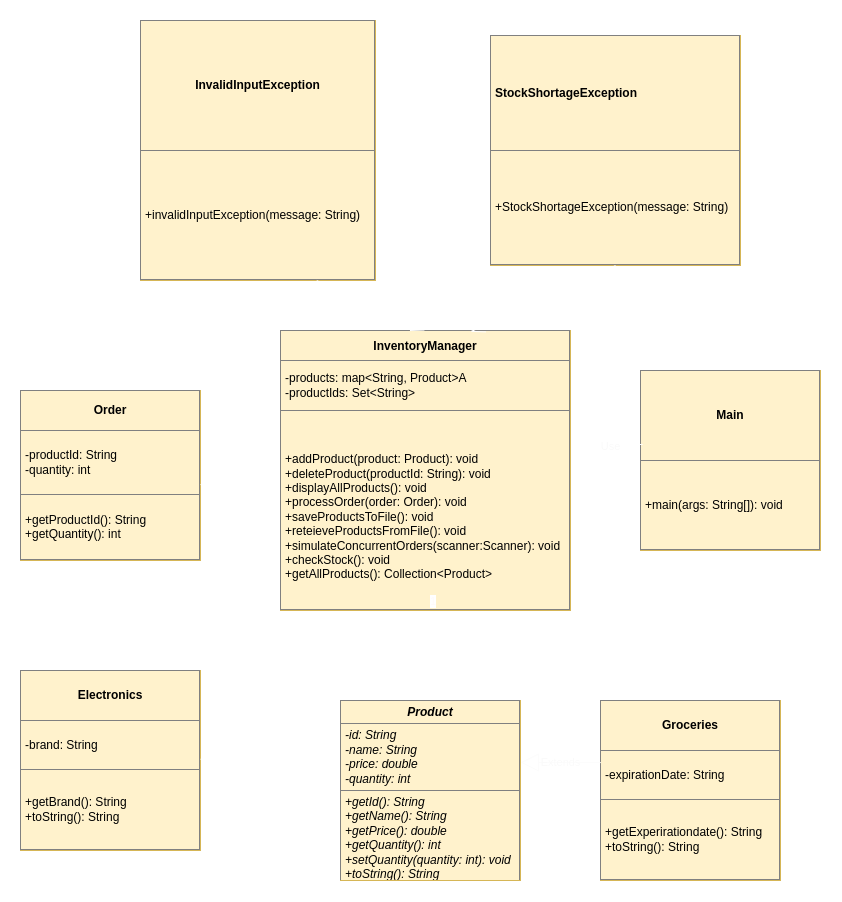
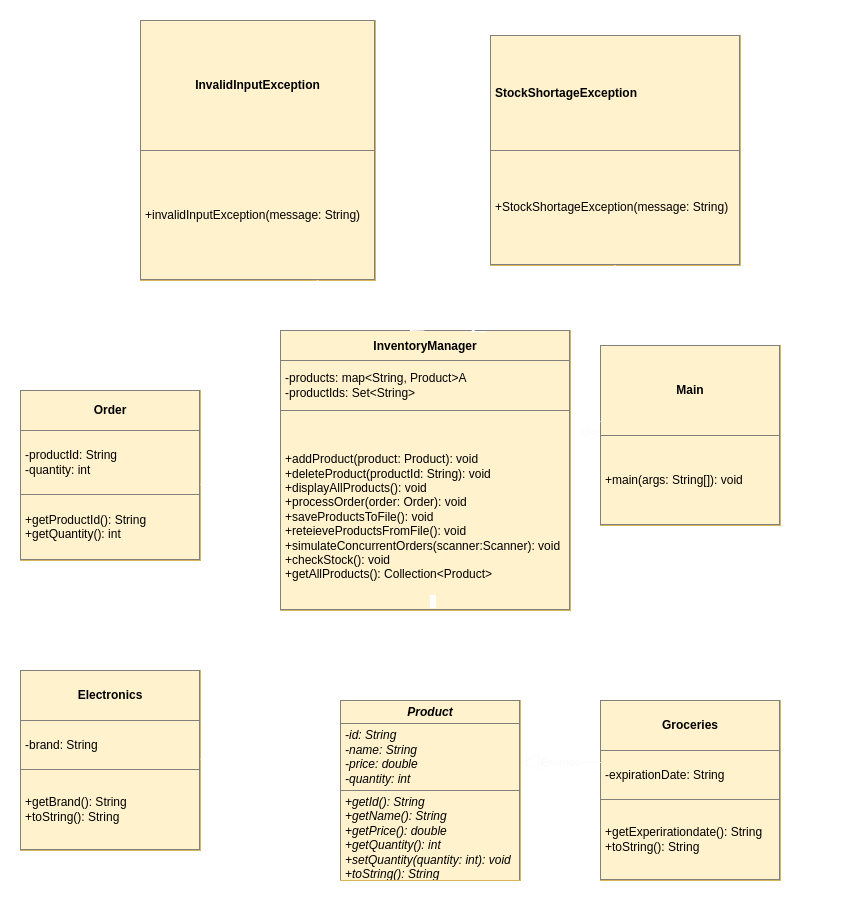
- <mxCell id="5" value="&lt;table border=&quot;1&quot; width=&quot;100%&quot; height=&quot;100%&quot; cellpadding=&quot;4&quot; style=&quot;width:100%;height:100%;border-collapse:collapse;&quot;&gt;&lt;tbody&gt;&lt;tr&gt;&lt;th align=&quot;center&quot;&gt;Main&lt;/th&gt;&lt;/tr&gt;&lt;tr&gt;&lt;td&gt;+main(args: String[]): void&lt;/td&gt;&lt;/tr&gt;&lt;/tbody&gt;&lt;/table&gt;" style="text;html=1;whiteSpace=wrap;strokeColor=#d6b656;fillColor=#fff2cc;overflow=fill;" vertex="1" parent="1"><mxGeometry x="640" y="370" width="180" height="180" as="geometry" /></mxCell>
+ <mxCell id="5" value="&lt;table border=&quot;1&quot; width=&quot;100%&quot; height=&quot;100%&quot; cellpadding=&quot;4&quot; style=&quot;width:100%;height:100%;border-collapse:collapse;&quot;&gt;&lt;tbody&gt;&lt;tr&gt;&lt;th align=&quot;center&quot;&gt;Main&lt;/th&gt;&lt;/tr&gt;&lt;tr&gt;&lt;td&gt;+main(args: String[]): void&lt;/td&gt;&lt;/tr&gt;&lt;/tbody&gt;&lt;/table&gt;" style="text;html=1;whiteSpace=wrap;strokeColor=#d6b656;fillColor=#fff2cc;overflow=fill;" vertex="1" parent="1"><mxGeometry x="600" y="345" width="180" height="180" as="geometry" /></mxCell>
